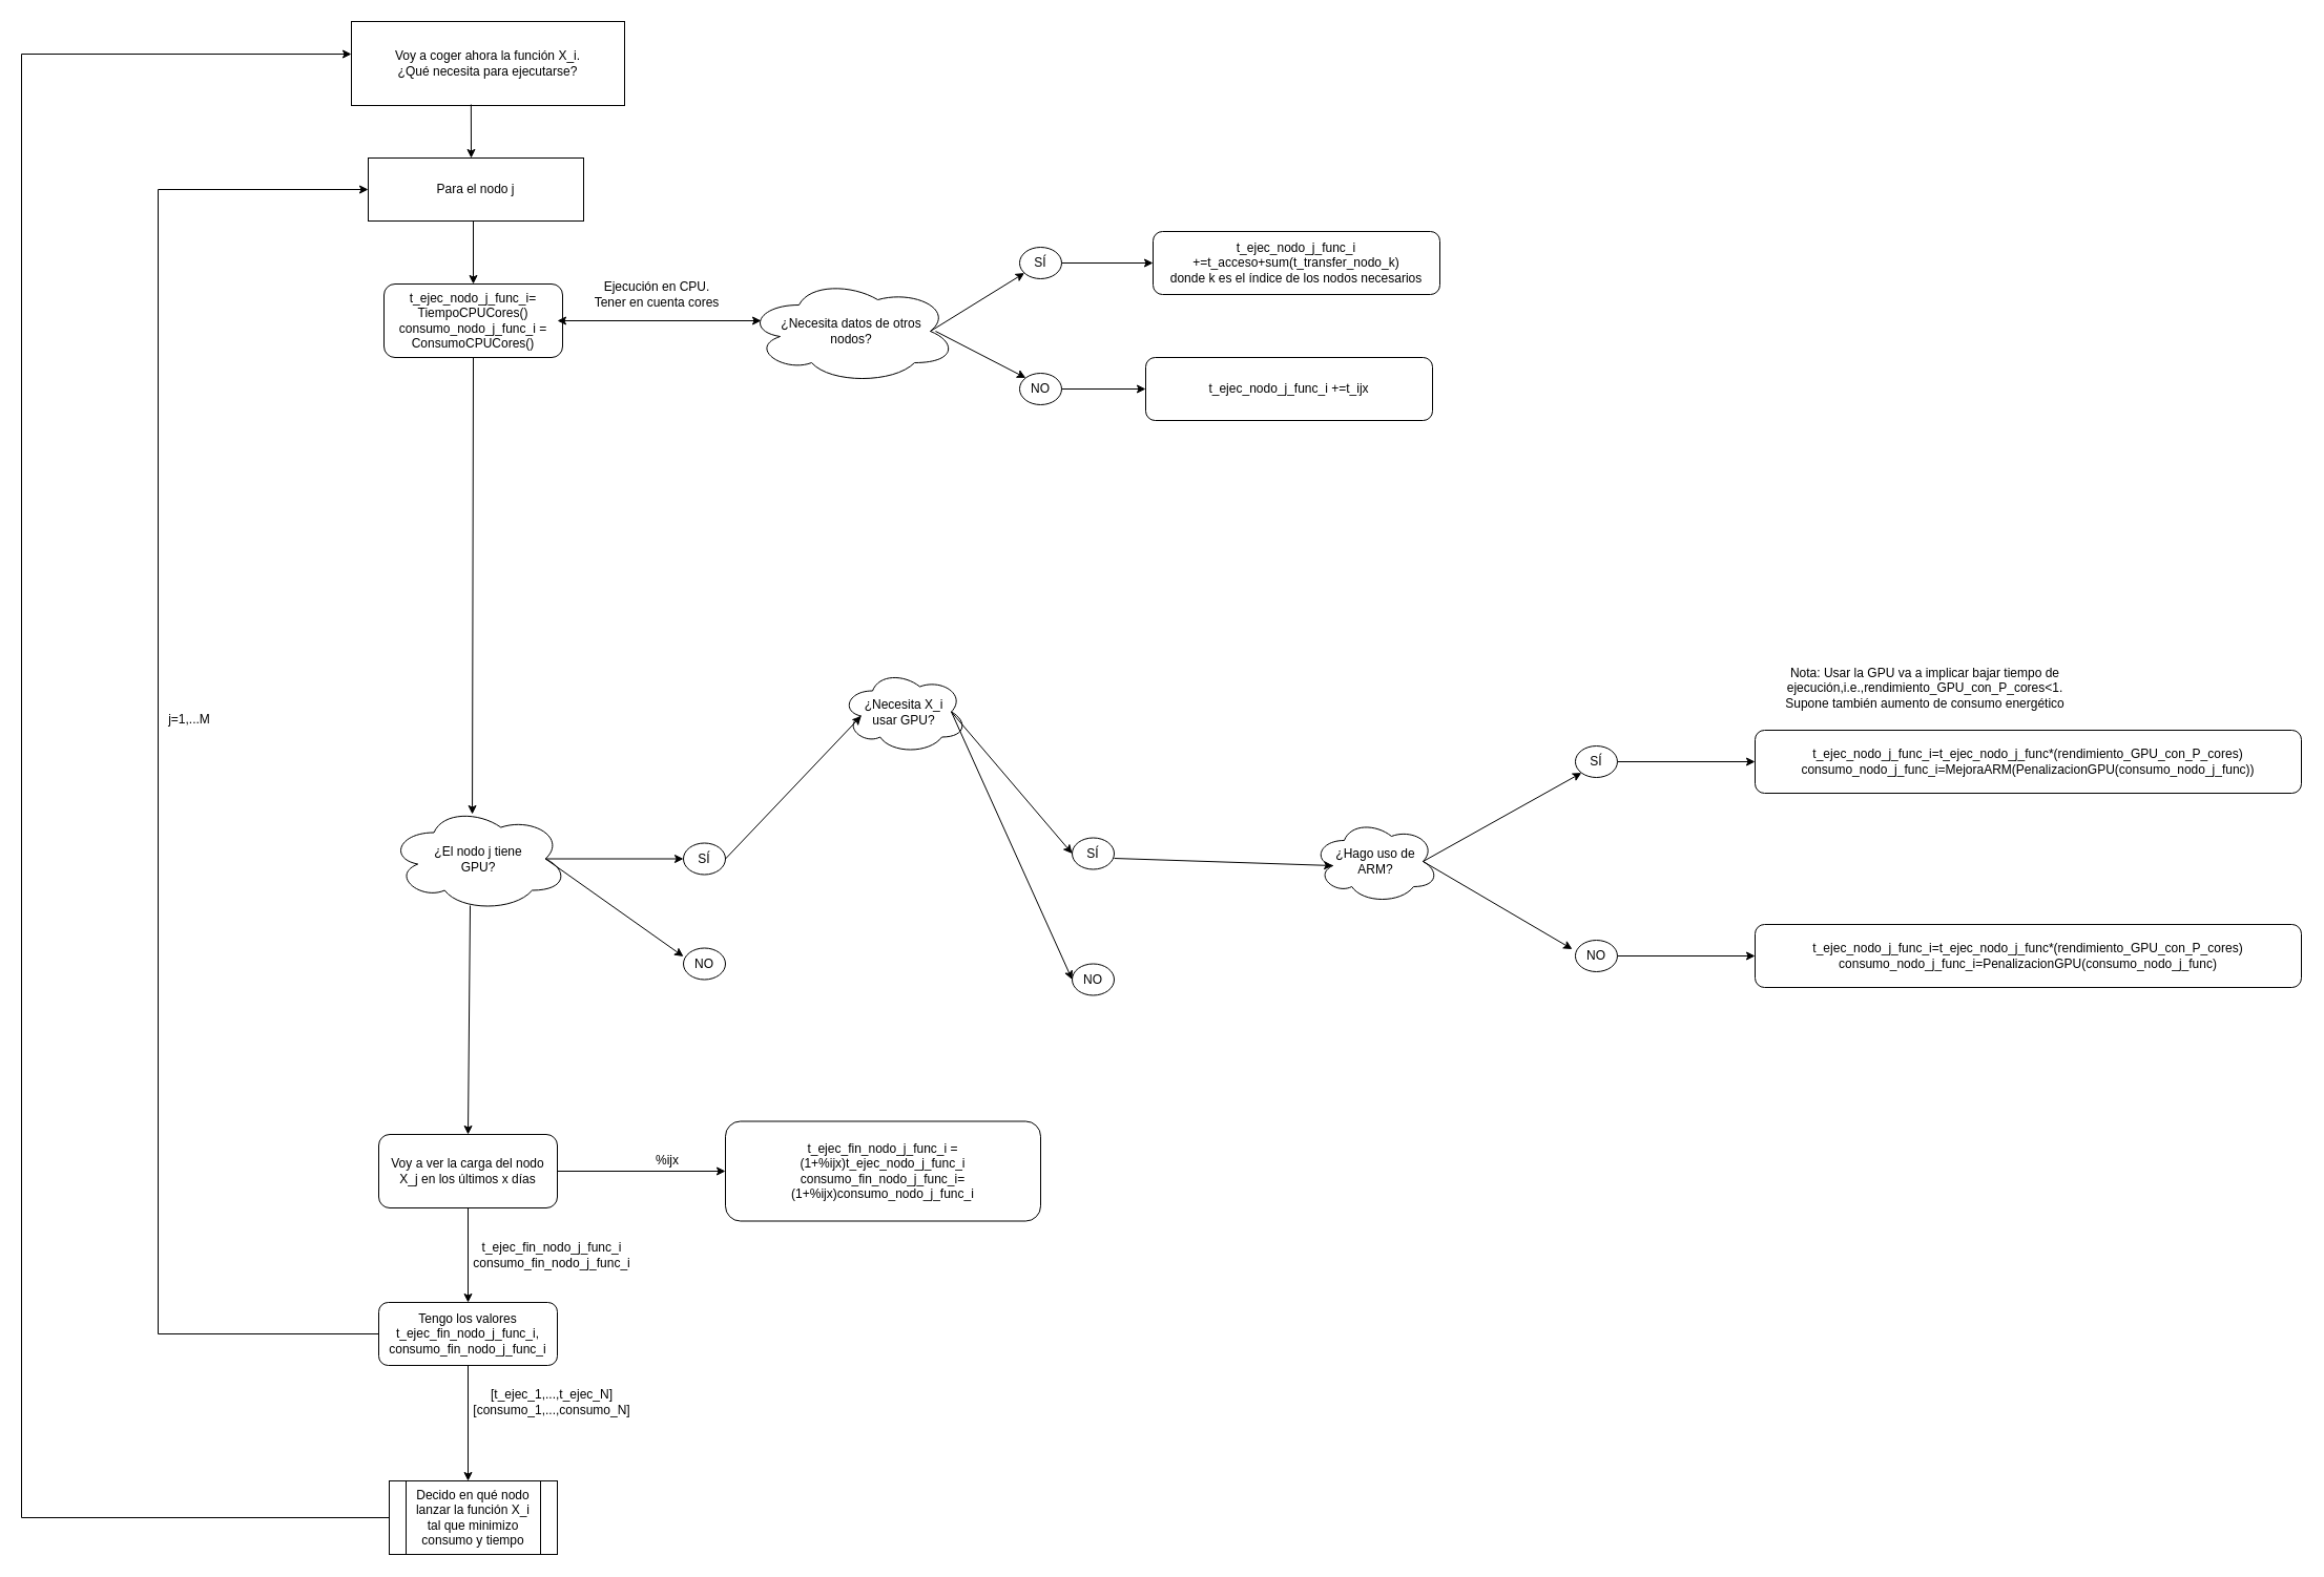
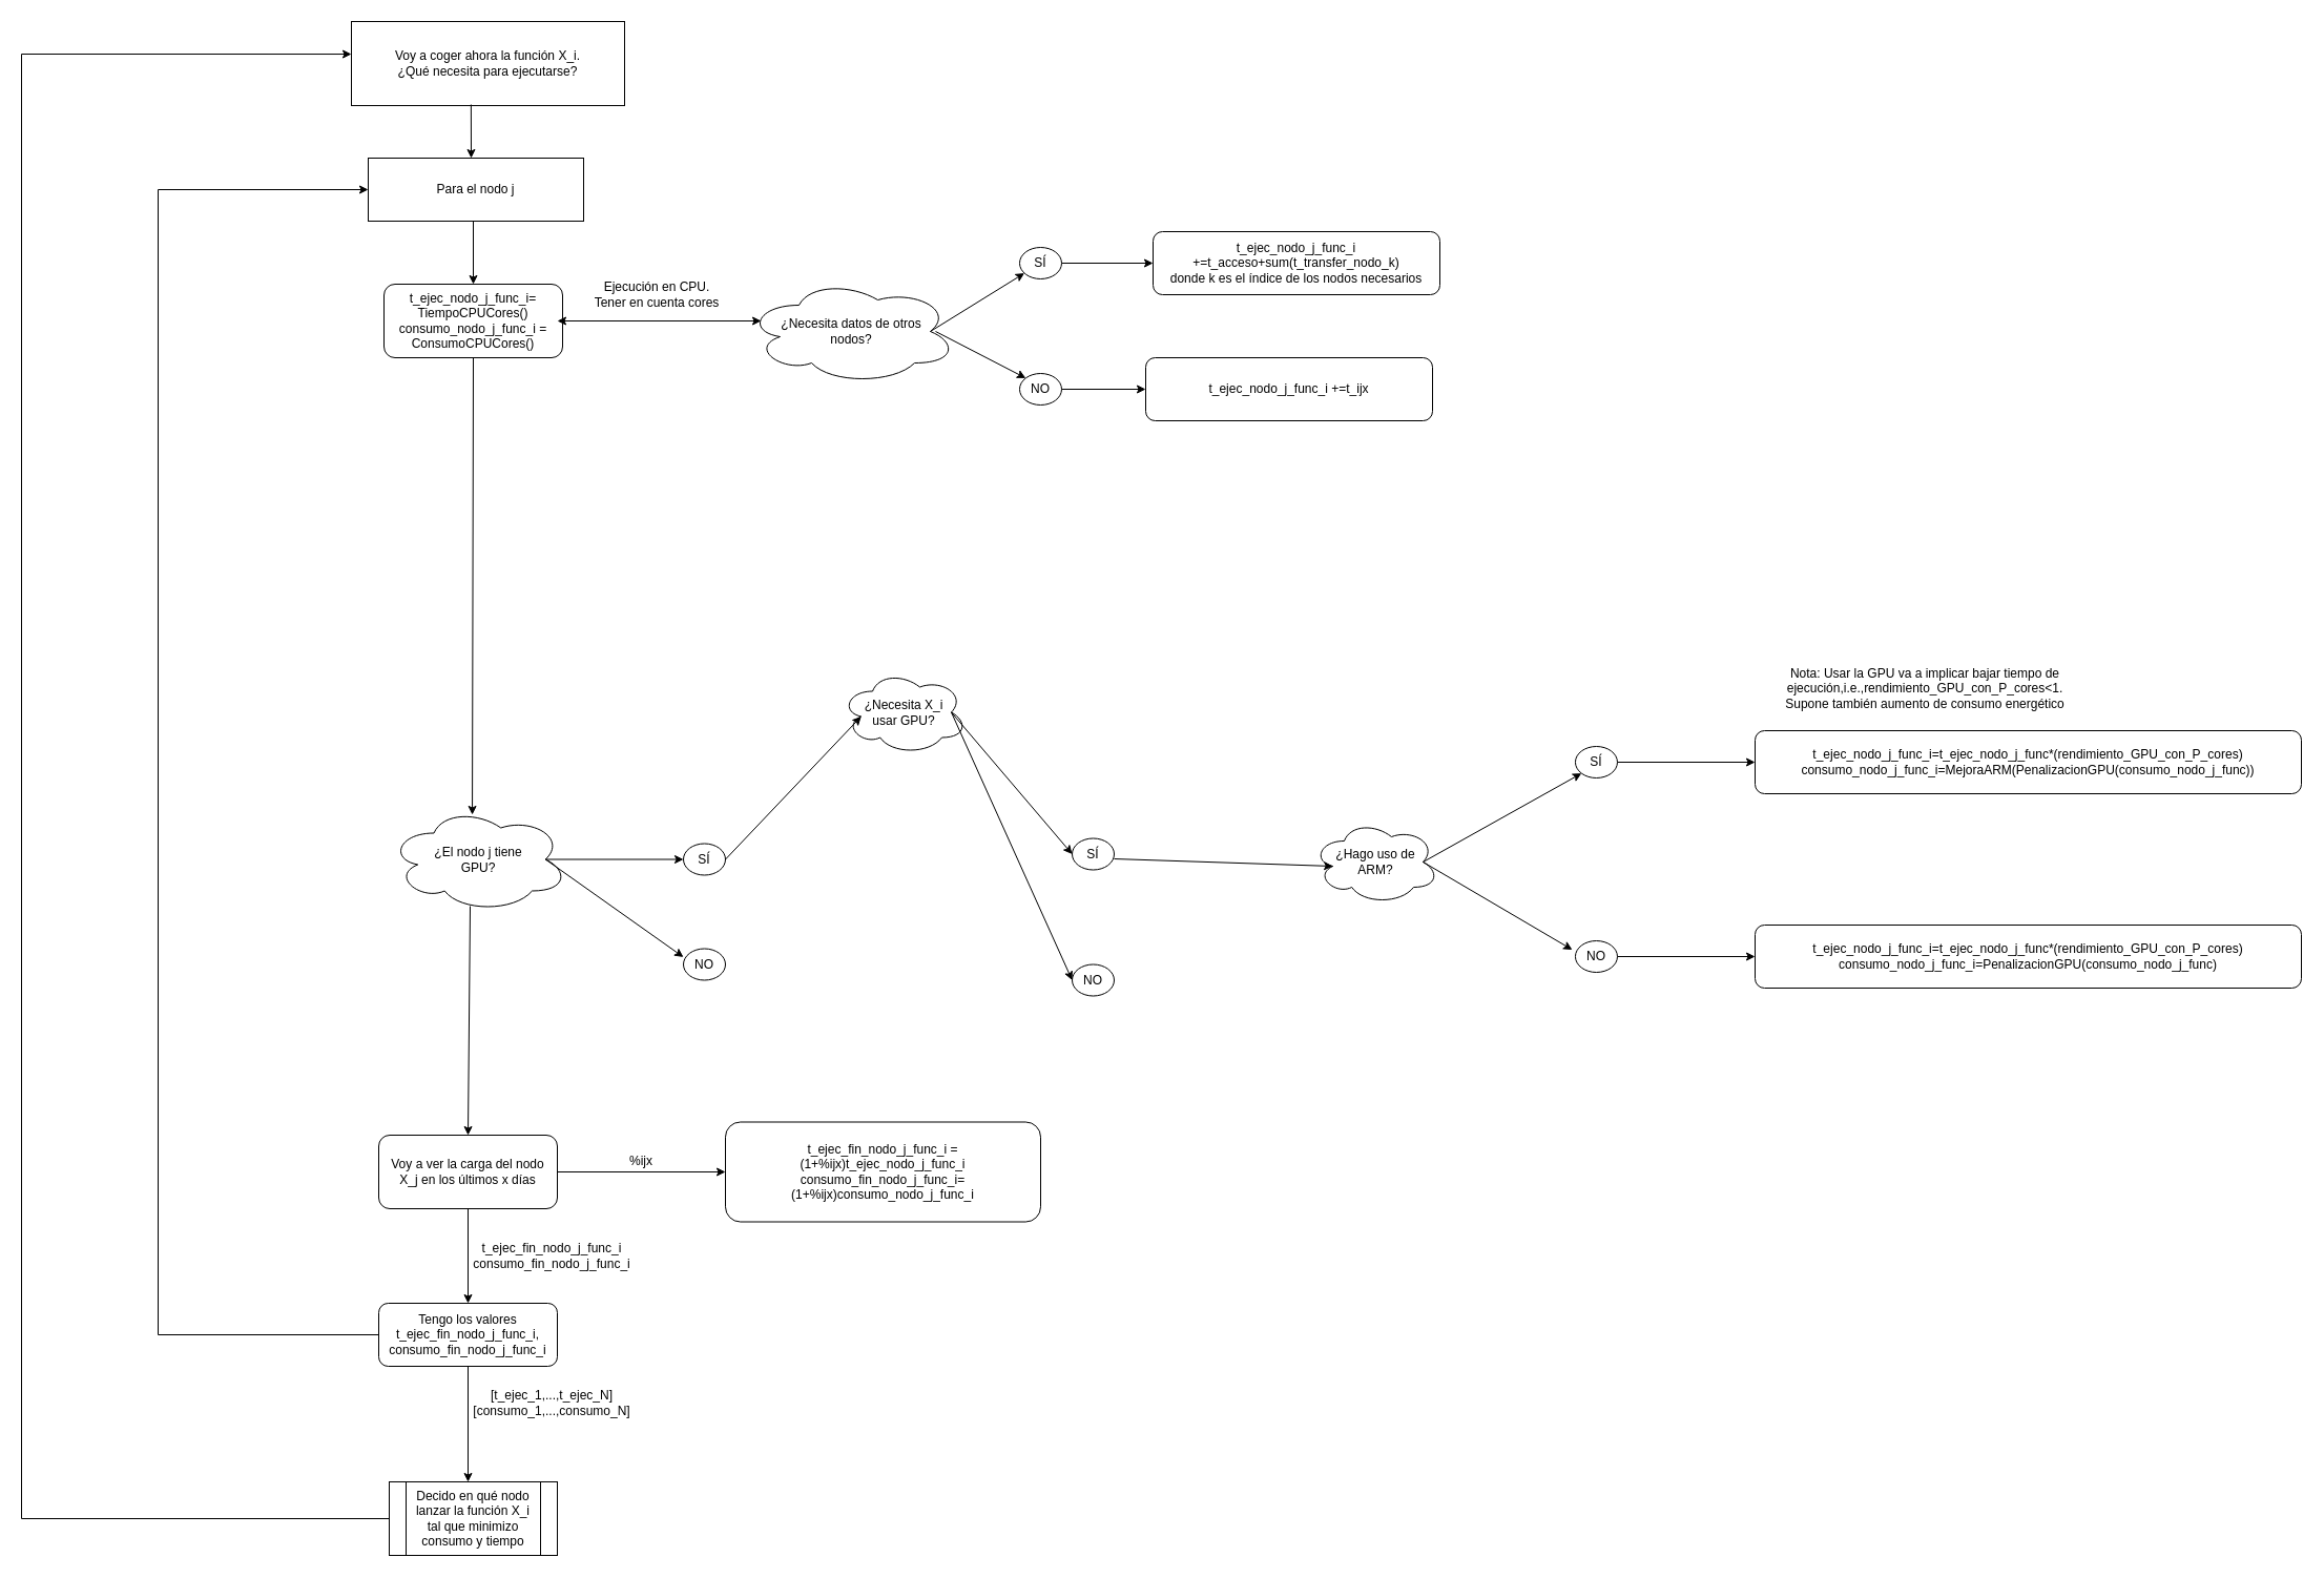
- <mxCell id="23" value="j=1,...M" style="text;html=1;strokeColor=none;fillColor=none;align=center;verticalAlign=middle;whiteSpace=wrap;rounded=0;" vertex="1" parent="1"><mxGeometry x="150" y="670" width="60" height="30" as="geometry" /></mxCell>
- <mxCell id="14" value="%ijx" style="text;html=1;strokeColor=none;fillColor=none;align=center;verticalAlign=middle;whiteSpace=wrap;rounded=0;" vertex="1" parent="1"><mxGeometry x="605" y="1090" width="60" height="30" as="geometry" /></mxCell>
+ <mxCell id="14" value="%ijx" style="text;html=1;strokeColor=none;fillColor=none;align=center;verticalAlign=middle;whiteSpace=wrap;rounded=0;" vertex="1" parent="1"><mxGeometry x="580" y="1090" width="60" height="30" as="geometry" /></mxCell>
